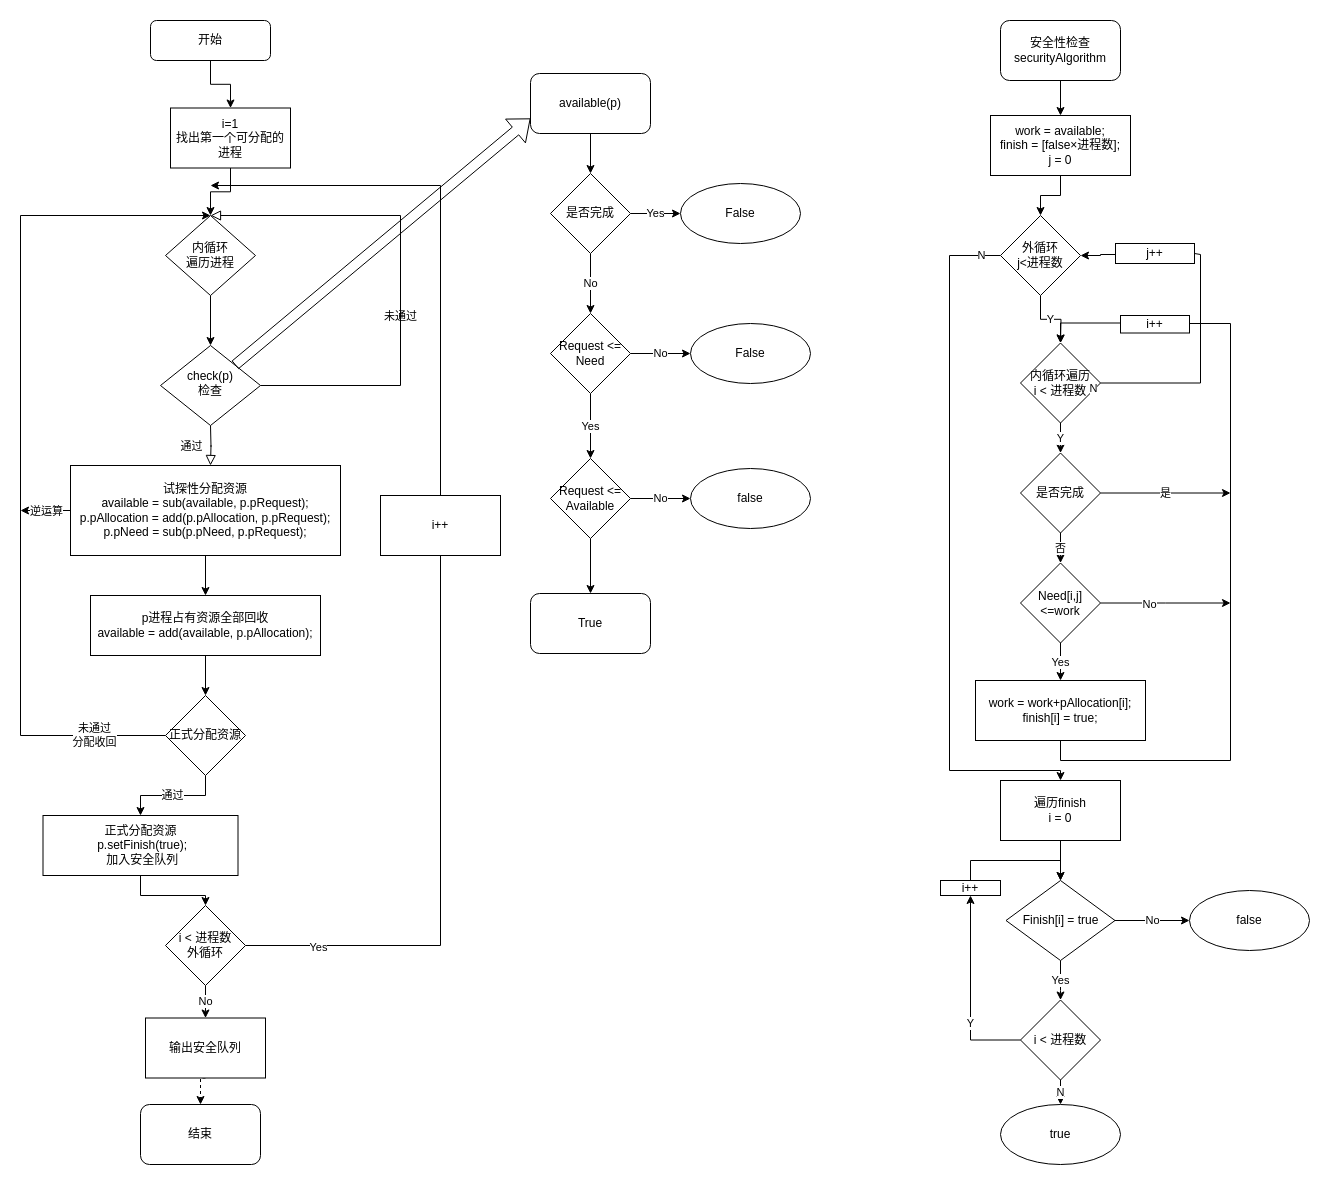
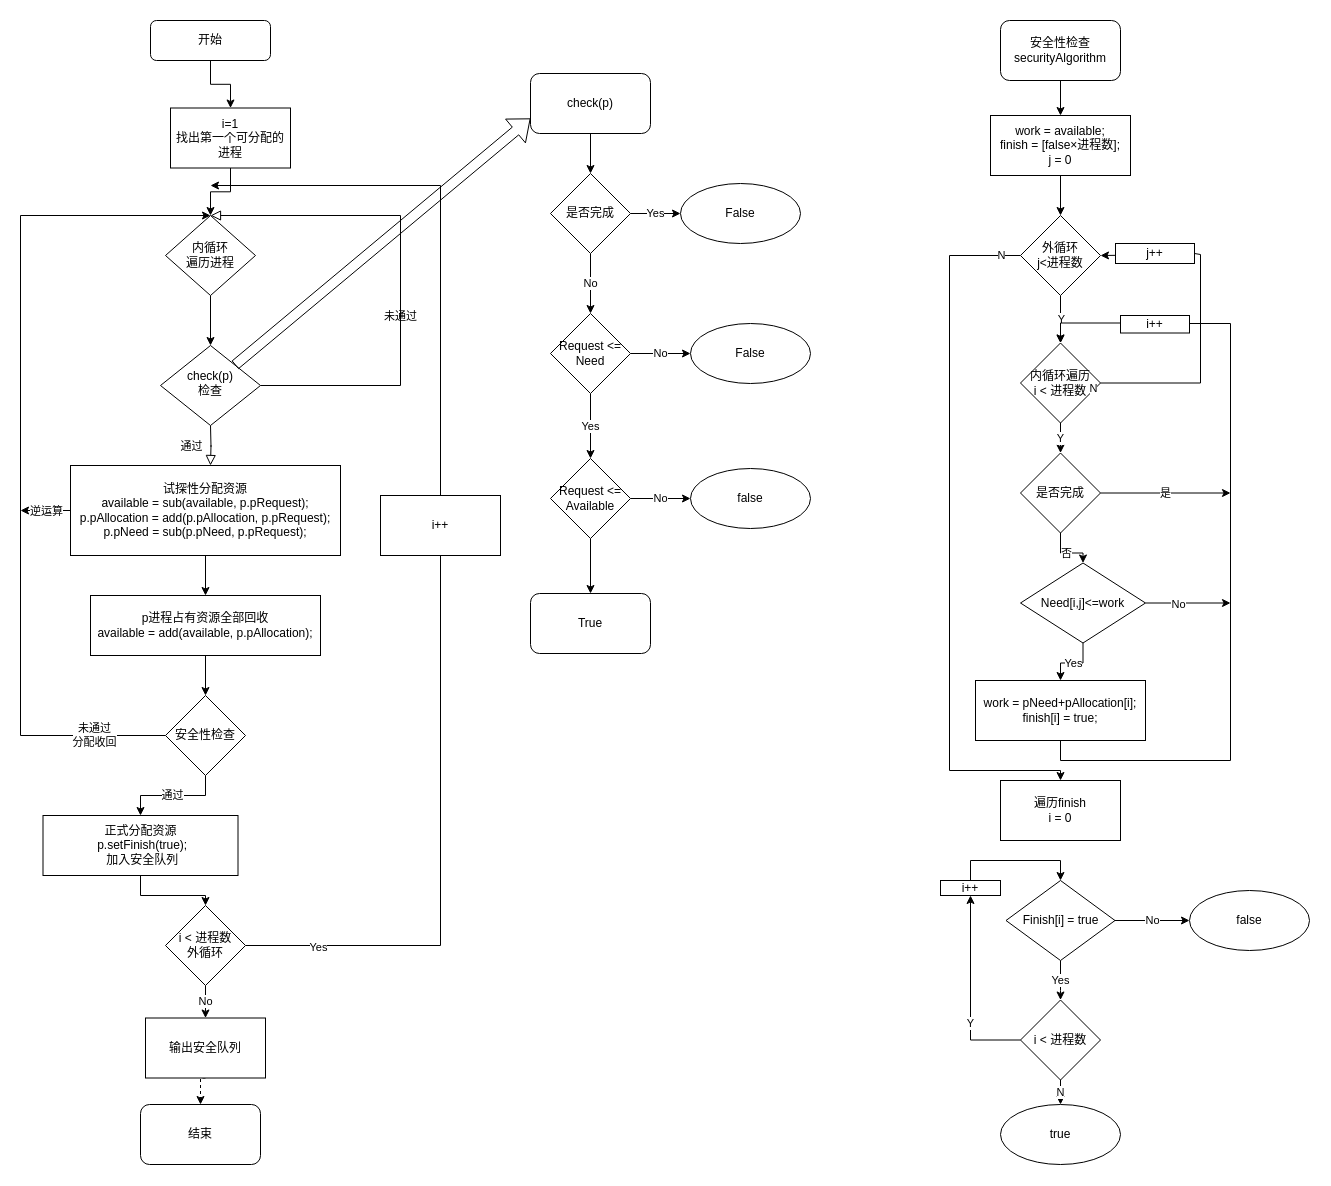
- <mxCell id="30" value="available(p)" style="rounded=1;whiteSpace=wrap;html=1;" vertex="1" parent="1"><mxGeometry x="530" y="73" width="120" height="60" as="geometry" /></mxCell>
+ <mxCell id="30" value="check(p)" style="rounded=1;whiteSpace=wrap;html=1;" vertex="1" parent="1"><mxGeometry x="530" y="73" width="120" height="60" as="geometry" /></mxCell>
- <mxCell id="63" value="外循环&lt;br&gt;j&amp;lt;进程数" style="rhombus;whiteSpace=wrap;html=1;" vertex="1" parent="1"><mxGeometry x="1000" y="215" width="80" height="80" as="geometry" /></mxCell>
+ <mxCell id="63" value="外循环&lt;br&gt;j&amp;lt;进程数" style="rhombus;whiteSpace=wrap;html=1;" vertex="1" parent="1"><mxGeometry x="1020" y="215" width="80" height="80" as="geometry" /></mxCell>
- <mxCell id="56" value="Need[i,j]&amp;lt;=work" style="rhombus;whiteSpace=wrap;html=1;" vertex="1" parent="1"><mxGeometry x="1020" y="562.5" width="80" height="80" as="geometry" /></mxCell>
+ <mxCell id="56" value="Need[i,j]&amp;lt;=work" style="rhombus;whiteSpace=wrap;html=1;" vertex="1" parent="1"><mxGeometry x="1020" y="562.5" width="125" height="80" as="geometry" /></mxCell>
- <mxCell id="61" value="&lt;div&gt;work = work+pAllocation[i];&lt;/div&gt;&lt;div&gt;finish[i] = true;&lt;/div&gt;" style="whiteSpace=wrap;html=1;" vertex="1" parent="1"><mxGeometry x="975" y="680" width="170" height="60" as="geometry" /></mxCell>
+ <mxCell id="61" value="&lt;div&gt;work = pNeed+pAllocation[i];&lt;/div&gt;&lt;div&gt;finish[i] = true;&lt;/div&gt;" style="whiteSpace=wrap;html=1;" vertex="1" parent="1"><mxGeometry x="975" y="680" width="170" height="60" as="geometry" /></mxCell>
- <mxCell id="17" value="正式分配资源" style="rhombus;whiteSpace=wrap;html=1;" vertex="1" parent="1"><mxGeometry x="165" y="695" width="80" height="80" as="geometry" /></mxCell>
+ <mxCell id="17" value="安全性检查" style="rhombus;whiteSpace=wrap;html=1;" vertex="1" parent="1"><mxGeometry x="165" y="695" width="80" height="80" as="geometry" /></mxCell>
- <mxCell id="66" style="edgeStyle=orthogonalEdgeStyle;rounded=0;orthogonalLoop=1;jettySize=auto;html=1;exitX=0.5;exitY=1;exitDx=0;exitDy=0;entryX=0.5;entryY=0;entryDx=0;entryDy=0;" edge="1" parent="1" source="67" target="70"><mxGeometry relative="1" as="geometry" /></mxCell>
